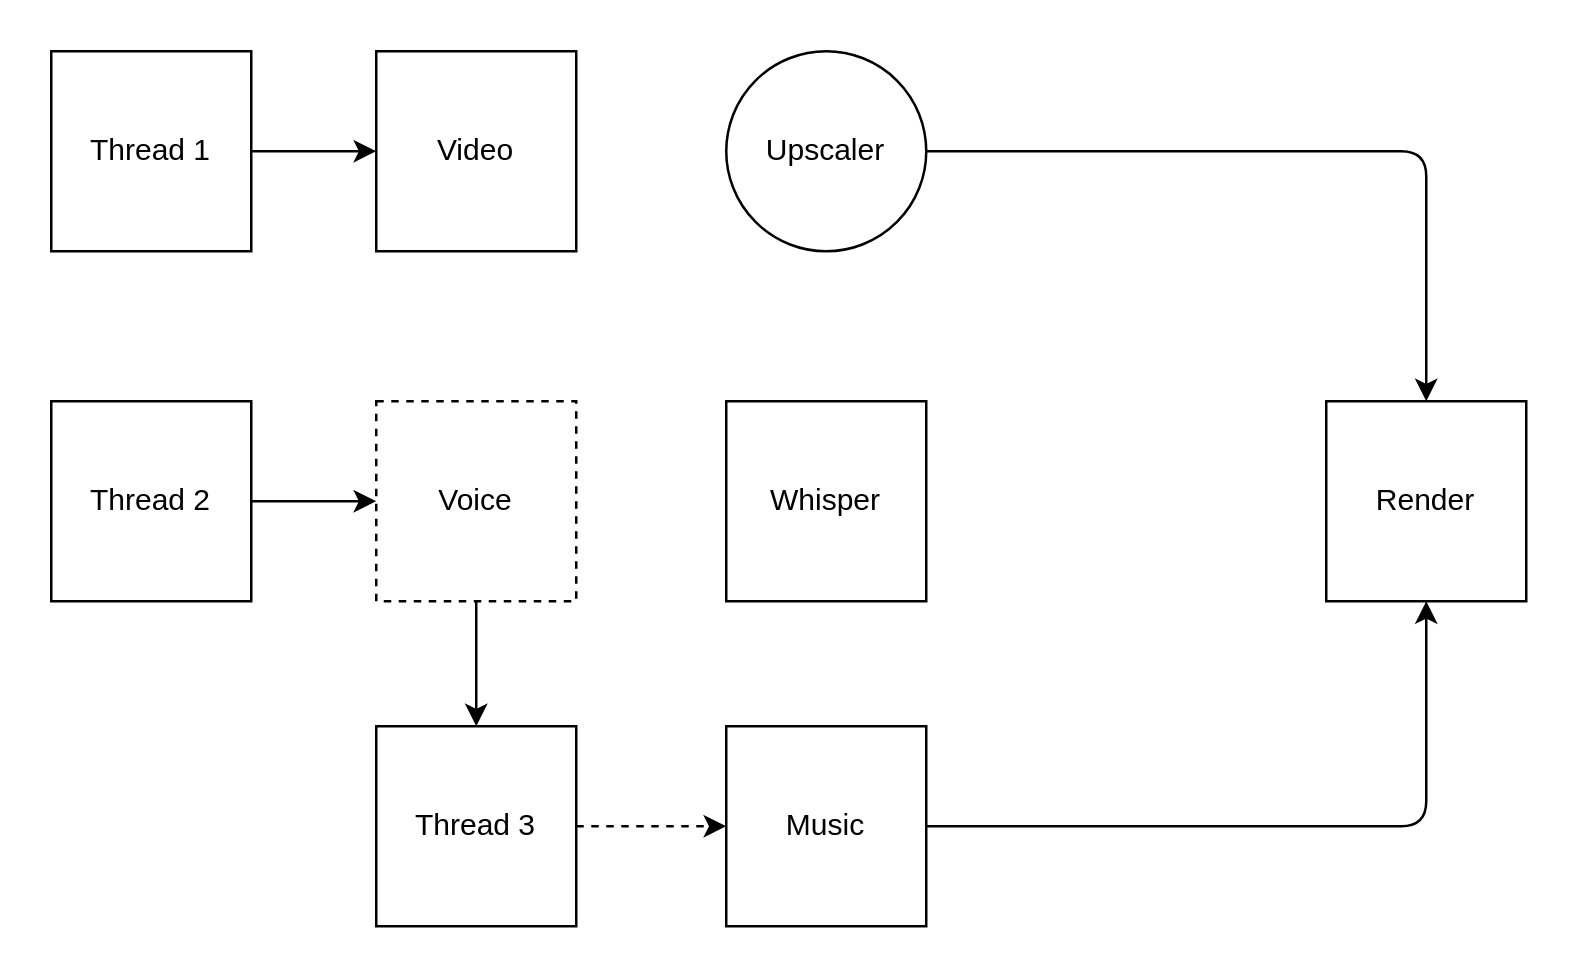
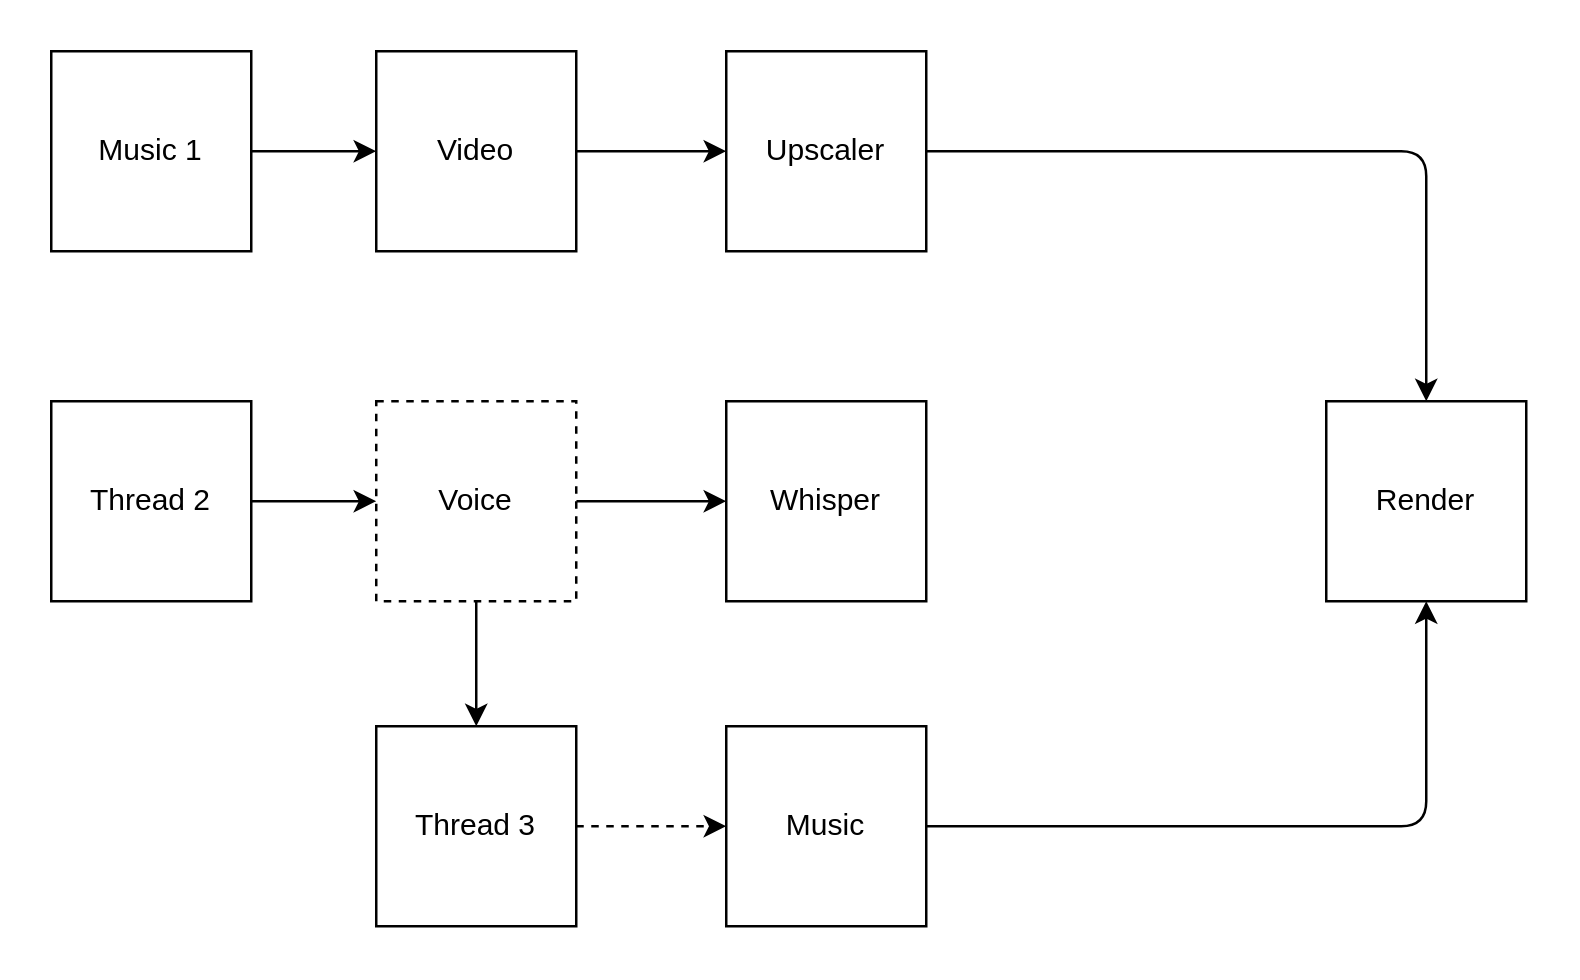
- <mxCell id="5" value="Thread 1" style="whiteSpace=wrap;html=1;aspect=fixed;" parent="1" vertex="1"><mxGeometry x="20" y="20" width="80" height="80" as="geometry" /></mxCell>
+ <mxCell id="5" value="Music 1" style="whiteSpace=wrap;html=1;aspect=fixed;" parent="1" vertex="1"><mxGeometry x="20" y="20" width="80" height="80" as="geometry" /></mxCell>
+ <mxCell id="7" style="edgeStyle=none;html=1;exitX=1;exitY=0.5;exitDx=0;exitDy=0;entryX=0;entryY=0.5;entryDx=0;entryDy=0;" edge="1" parent="1" source="8" target="18"><mxGeometry relative="1" as="geometry" /></mxCell>
- <mxCell id="18" value="Upscaler" style="ellipse;whiteSpace=wrap;html=1;aspect=fixed;" vertex="1" parent="1"><mxGeometry x="290" y="20" width="80" height="80" as="geometry" /></mxCell>
+ <mxCell id="18" value="Upscaler" style="whiteSpace=wrap;html=1;aspect=fixed;" vertex="1" parent="1"><mxGeometry x="290" y="20" width="80" height="80" as="geometry" /></mxCell>
+ <mxCell id="9" value="" style="edgeStyle=none;html=1;" parent="1" source="11" target="16" edge="1"><mxGeometry relative="1" as="geometry" /></mxCell>
